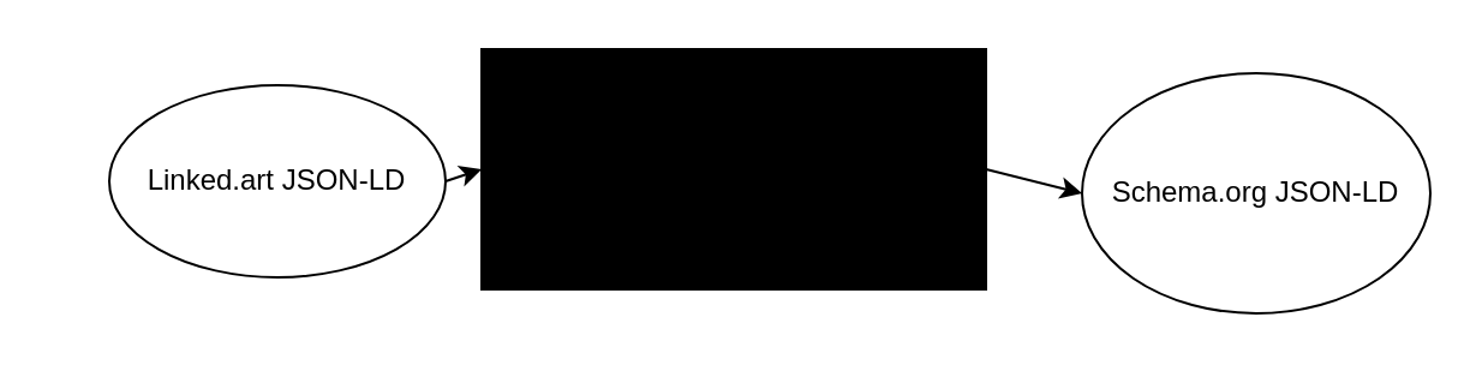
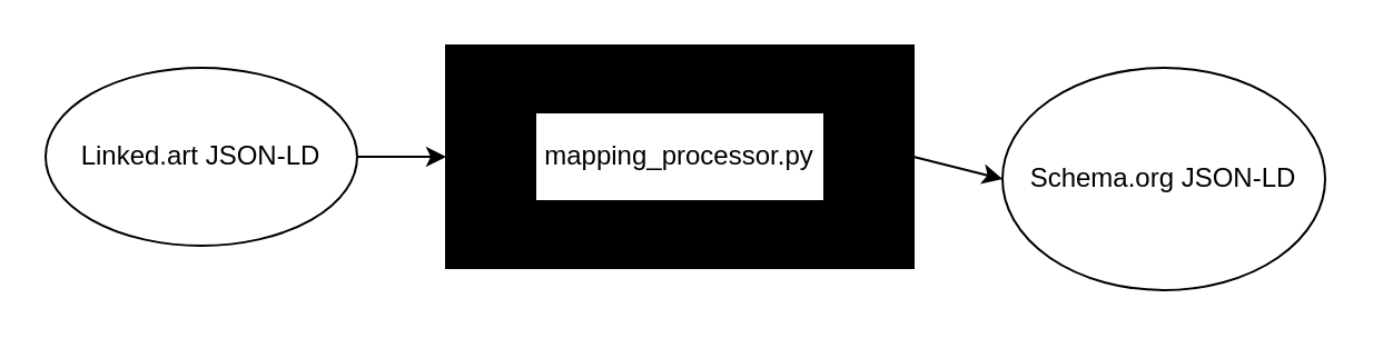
+ <mxCell id="7" value="mapping_processor.py" style="rounded=0;whiteSpace=wrap;html=1;fillColor=#FFFFFF;" vertex="1" parent="1"><mxGeometry x="240" y="50" width="130" height="40" as="geometry" /></mxCell>
- <mxCell id="2" value="Linked.art JSON-LD" style="ellipse;whiteSpace=wrap;html=1;" vertex="1" parent="1"><mxGeometry x="45" y="35" width="140" height="80" as="geometry" /></mxCell>
+ <mxCell id="2" value="Linked.art JSON-LD" style="ellipse;whiteSpace=wrap;html=1;" vertex="1" parent="1"><mxGeometry x="20" y="30" width="140" height="80" as="geometry" /></mxCell>
